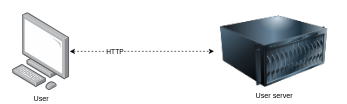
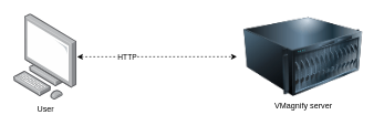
- <mxCell id="5" value="User server" style="image;html=1;image=img/lib/clip_art/computers/Server_128x128.png" parent="1" vertex="1"><mxGeometry x="356" y="24.8" width="200" height="120" as="geometry" /></mxCell>
+ <mxCell id="5" value="VMagnify server" style="image;html=1;image=img/lib/clip_art/computers/Server_128x128.png" parent="1" vertex="1"><mxGeometry x="356" y="24.8" width="200" height="120" as="geometry" /></mxCell>
